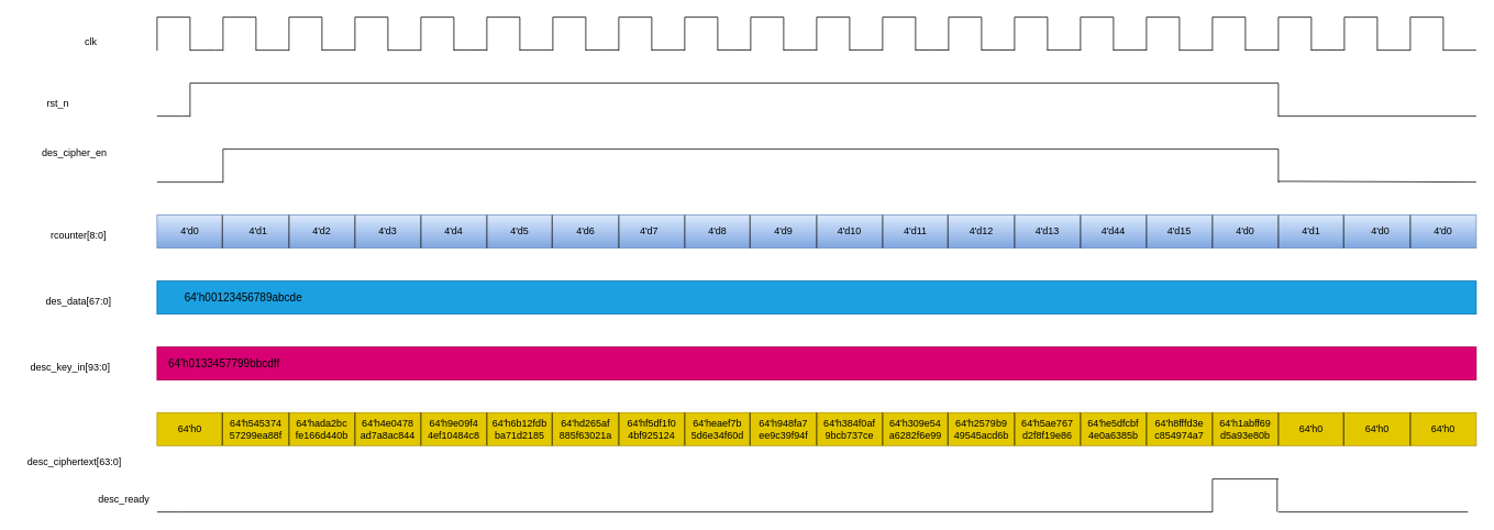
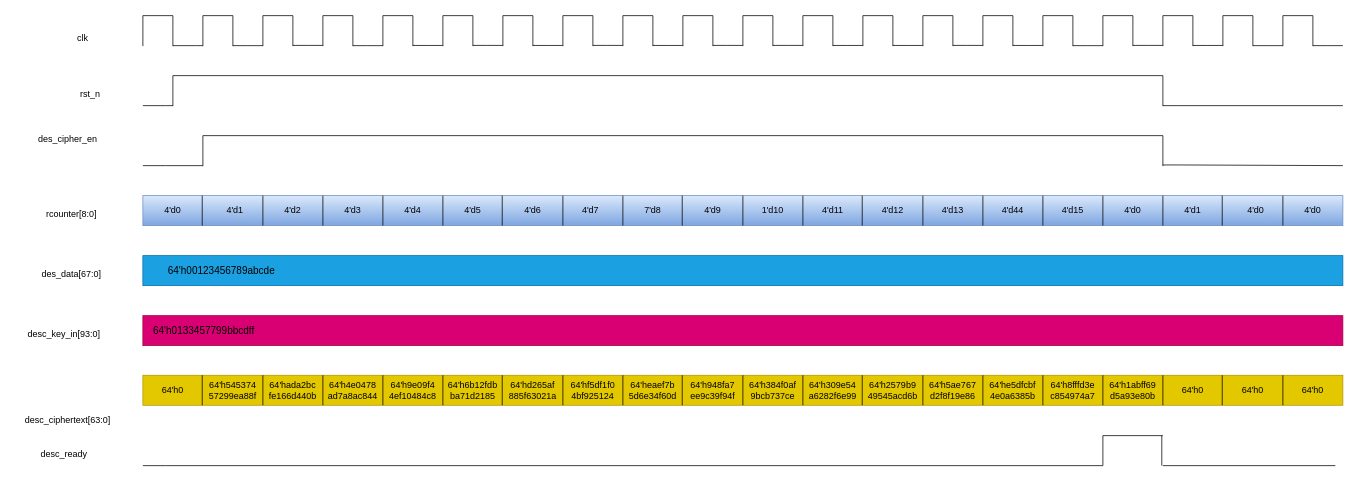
- <mxCell id="52" value="rst_n" style="text;html=1;align=center;verticalAlign=middle;whiteSpace=wrap;rounded=0;" vertex="1" parent="1"><mxGeometry x="40" y="110" width="60" height="30" as="geometry" /></mxCell>
+ <mxCell id="52" value="rst_n" style="text;html=1;align=center;verticalAlign=middle;whiteSpace=wrap;rounded=0;" vertex="1" parent="1"><mxGeometry x="90" y="110" width="60" height="30" as="geometry" /></mxCell>
- <mxCell id="133" value="4'd8" style="text;html=1;align=center;verticalAlign=middle;whiteSpace=wrap;rounded=0;" vertex="1" parent="1"><mxGeometry x="840" y="265" width="60" height="30" as="geometry" /></mxCell>
+ <mxCell id="133" value="7'd8" style="text;html=1;align=center;verticalAlign=middle;whiteSpace=wrap;rounded=0;" vertex="1" parent="1"><mxGeometry x="840" y="265" width="60" height="30" as="geometry" /></mxCell>
- <mxCell id="135" value="4'd10" style="text;html=1;align=center;verticalAlign=middle;whiteSpace=wrap;rounded=0;" vertex="1" parent="1"><mxGeometry x="1000" y="265" width="60" height="30" as="geometry" /></mxCell>
+ <mxCell id="135" value="1'd10" style="text;html=1;align=center;verticalAlign=middle;whiteSpace=wrap;rounded=0;" vertex="1" parent="1"><mxGeometry x="1000" y="265" width="60" height="30" as="geometry" /></mxCell>
- <mxCell id="99" value="desc_ready" style="text;html=1;align=center;verticalAlign=middle;whiteSpace=wrap;rounded=0;" vertex="1" parent="1"><mxGeometry x="85" y="590" width="130" height="30" as="geometry" /></mxCell>
+ <mxCell id="99" value="desc_ready" style="text;html=1;align=center;verticalAlign=middle;whiteSpace=wrap;rounded=0;" vertex="1" parent="1"><mxGeometry x="20" y="590" width="130" height="30" as="geometry" /></mxCell>
